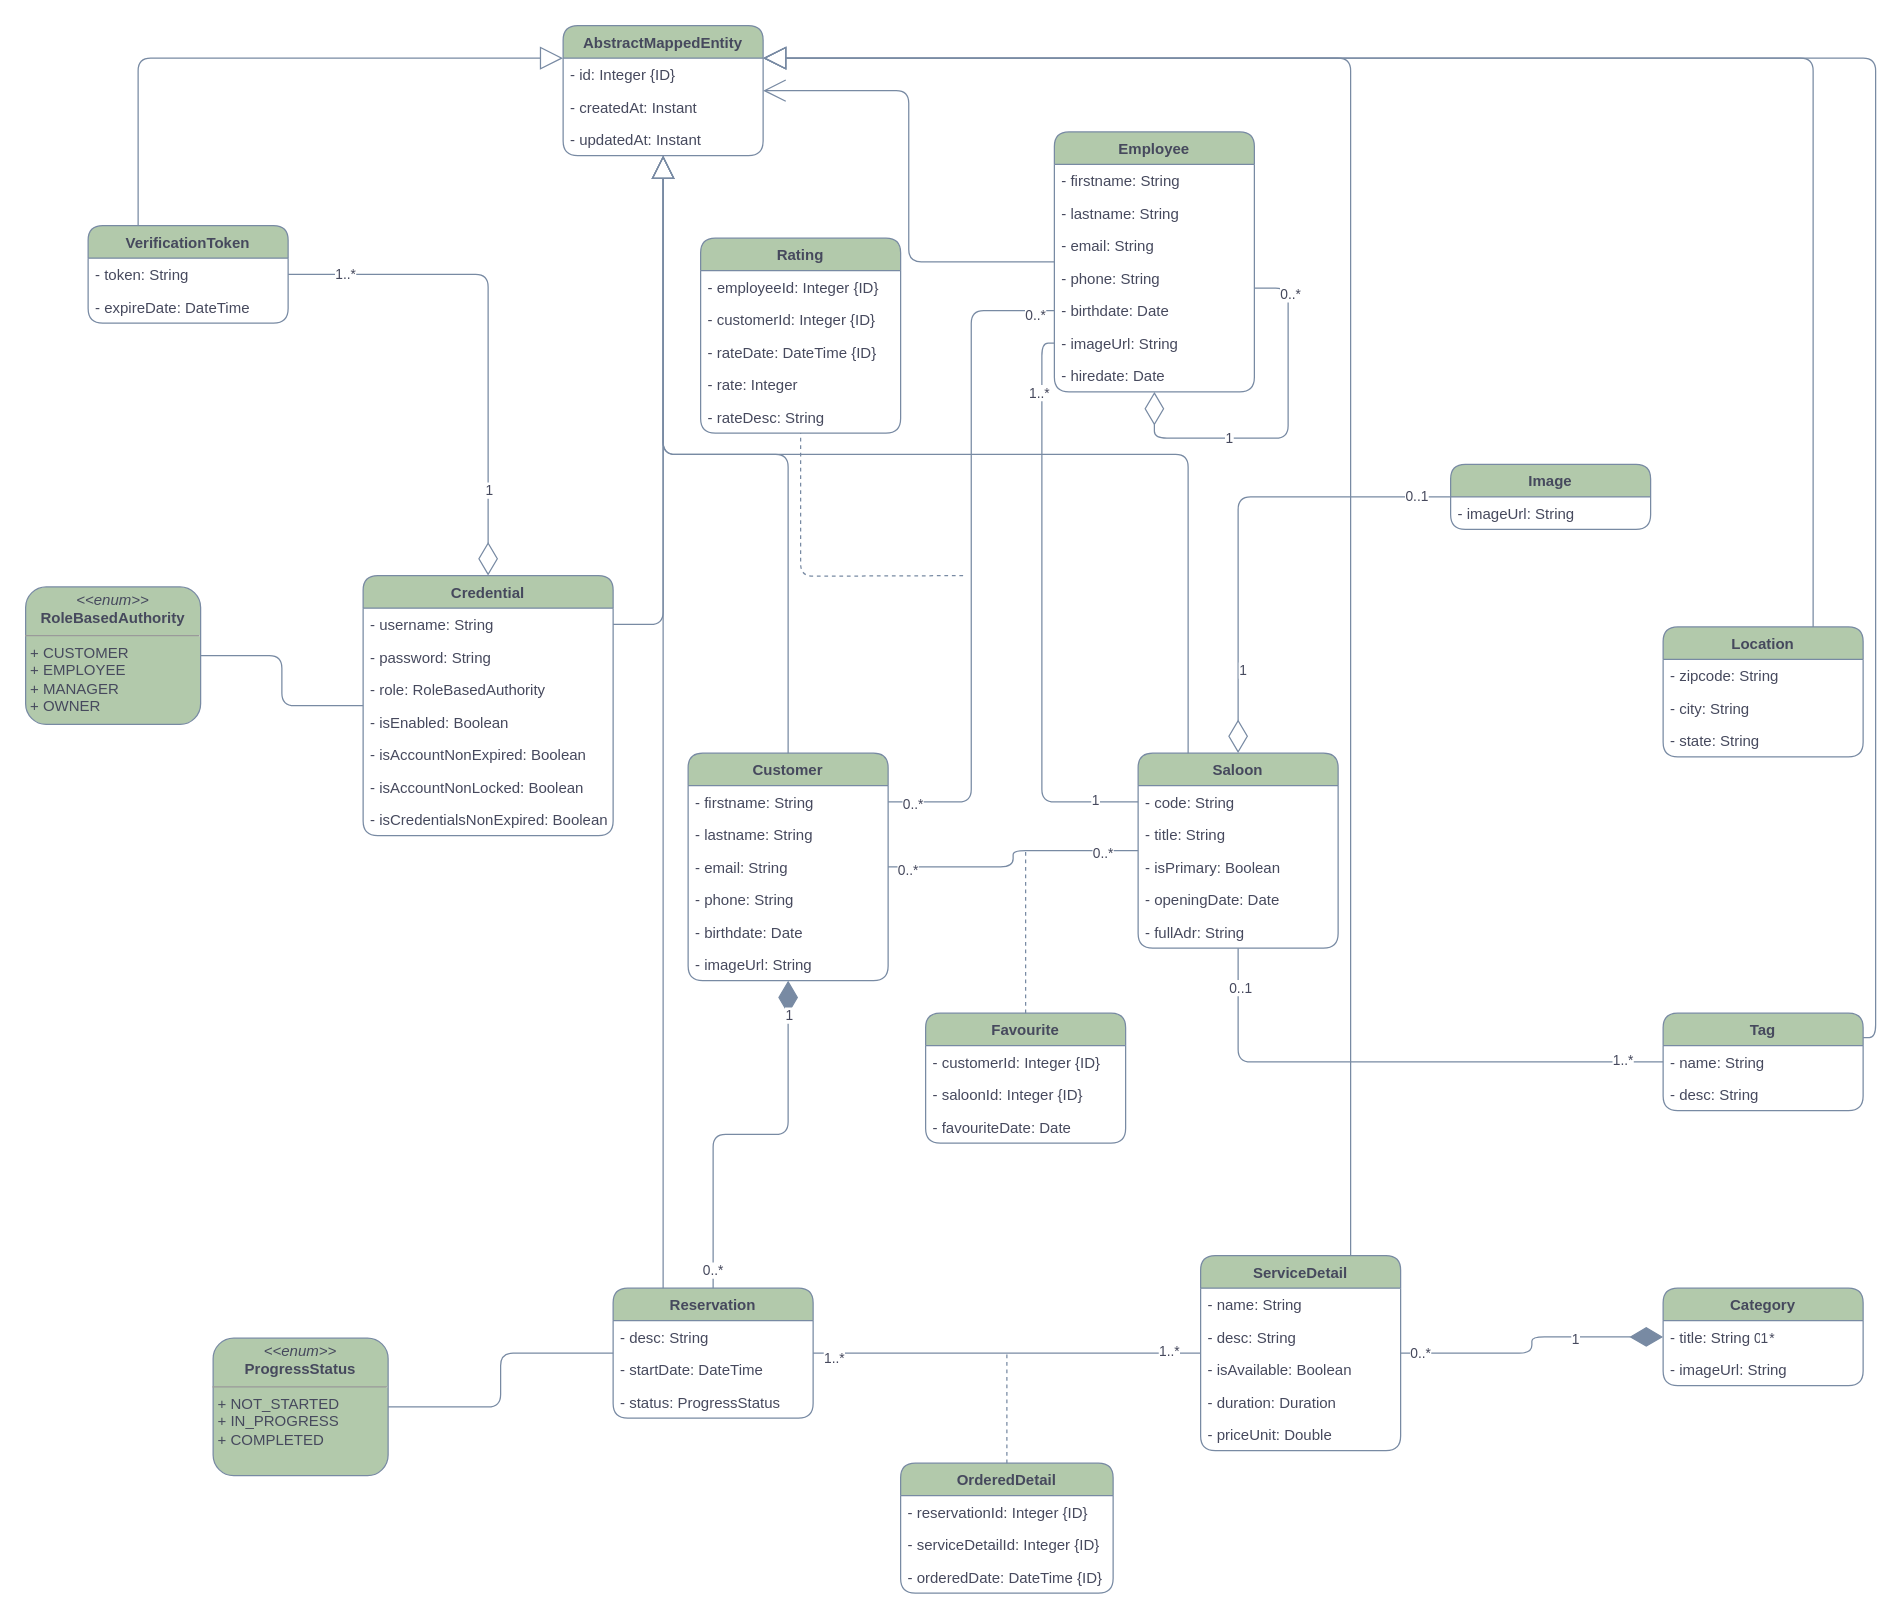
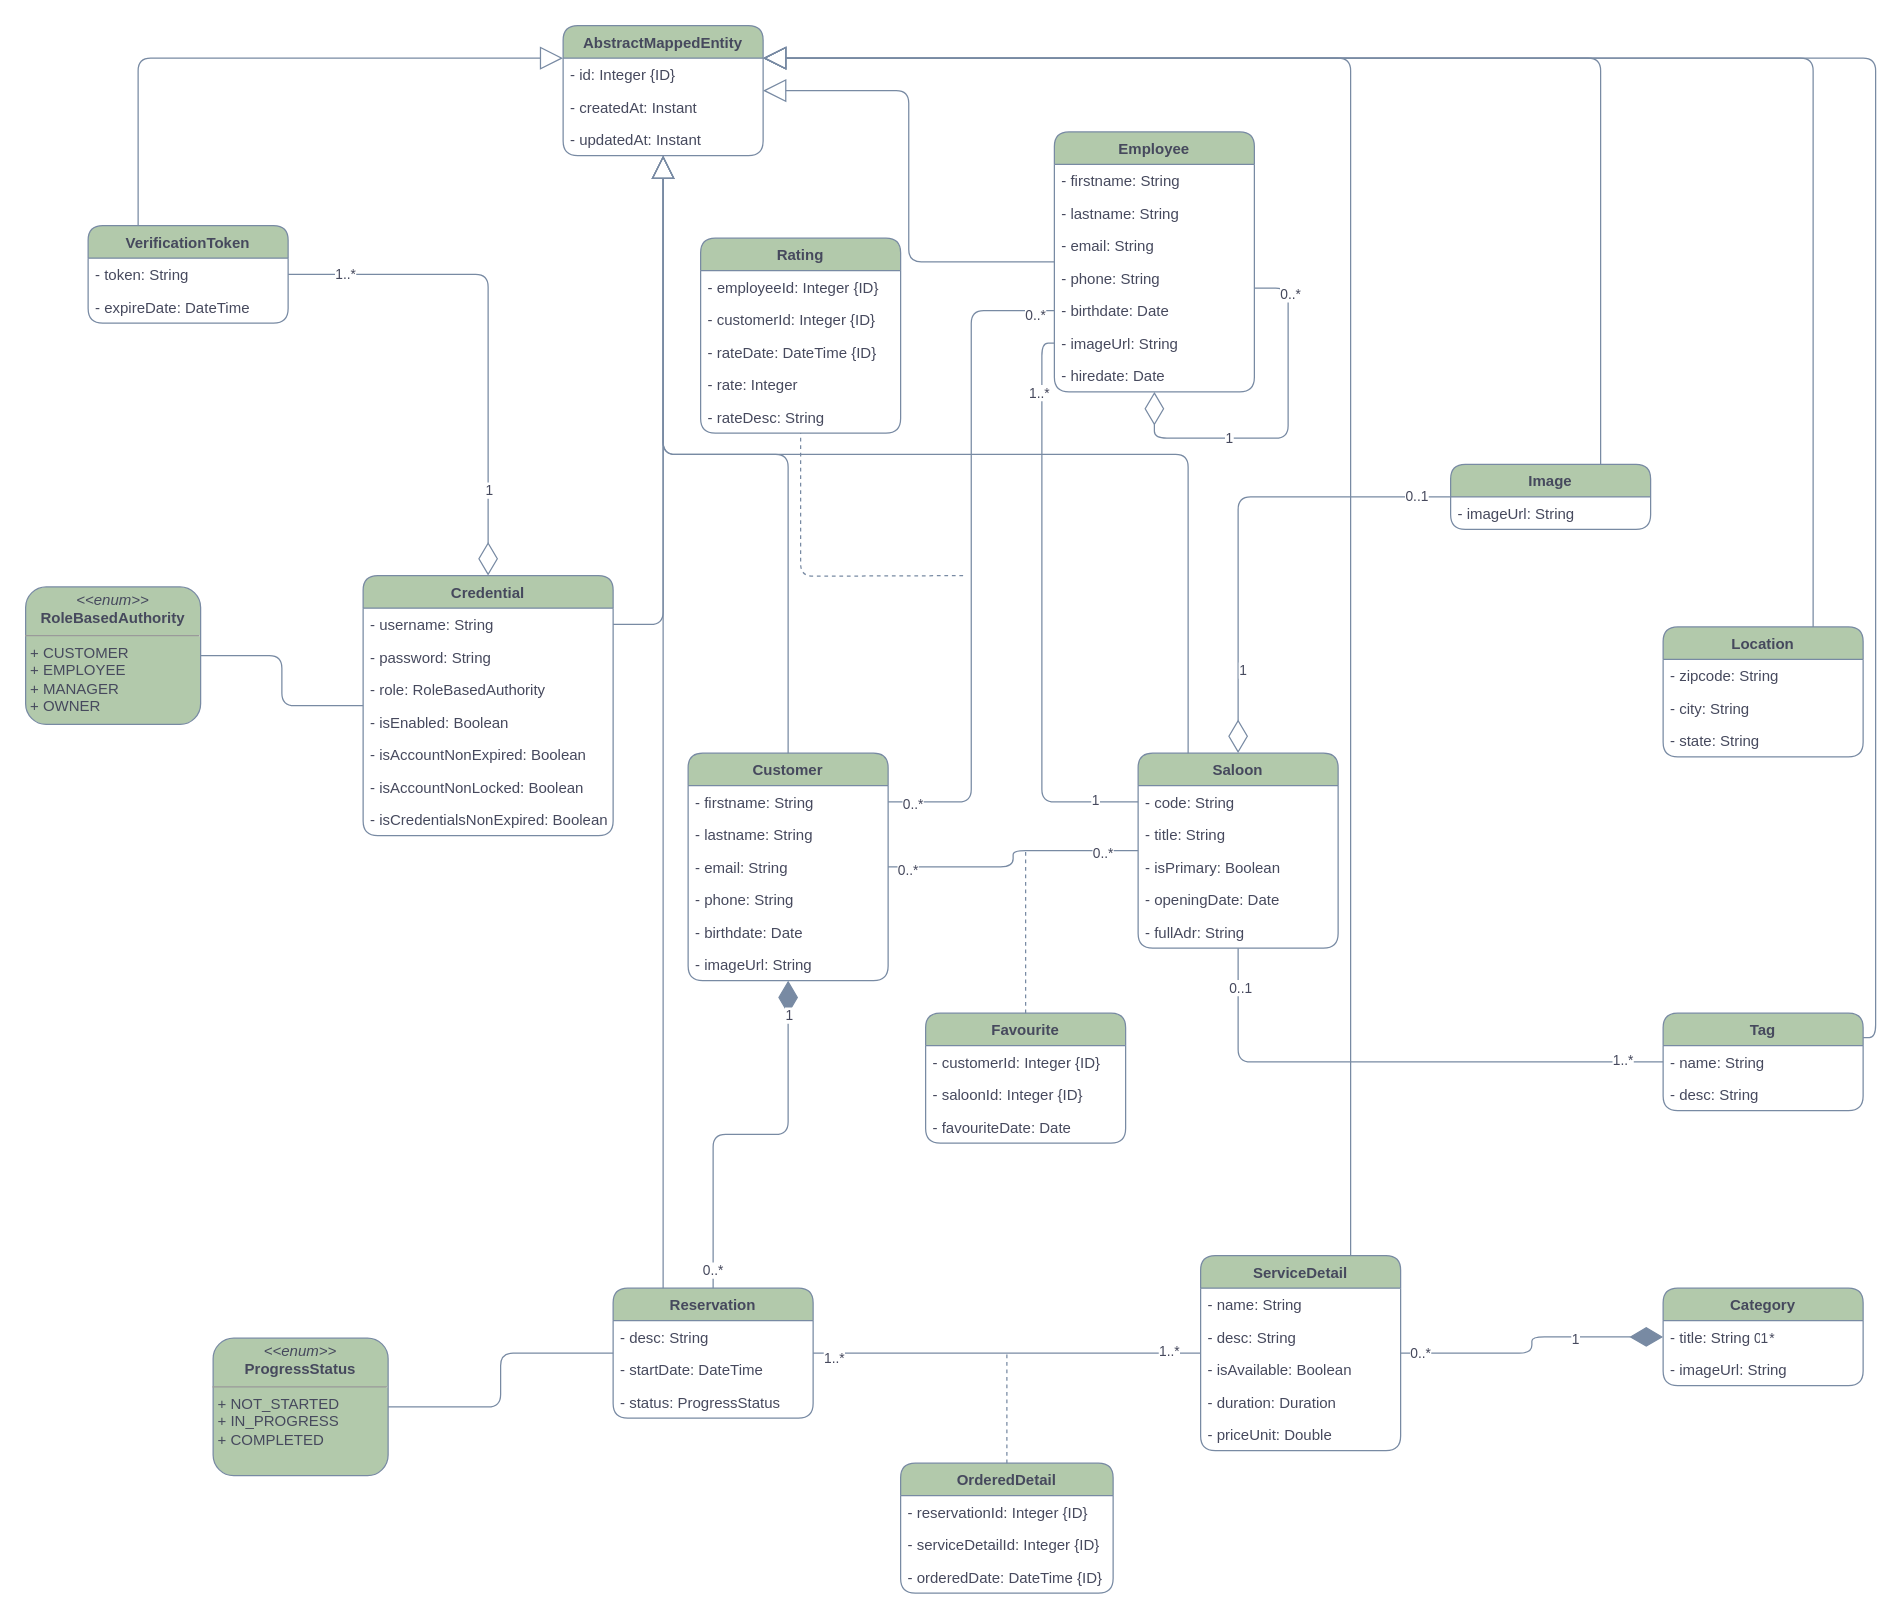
- <mxCell id="34" value="" style="endArrow=open;endSize=16;endFill=0;html=1;rounded=1;edgeStyle=orthogonalEdgeStyle;strokeColor=#788AA3;fontColor=#46495D;" parent="1" source="6" target="2" edge="1"><mxGeometry width="160" relative="1" as="geometry"><mxPoint x="860" y="460" as="sourcePoint" /><mxPoint x="1020" y="460" as="targetPoint" /></mxGeometry></mxCell>
+ <mxCell id="34" value="" style="endArrow=block;endSize=16;endFill=0;html=1;rounded=1;edgeStyle=orthogonalEdgeStyle;strokeColor=#788AA3;fontColor=#46495D;" parent="1" source="6" target="2" edge="1"><mxGeometry width="160" relative="1" as="geometry"><mxPoint x="860" y="460" as="sourcePoint" /><mxPoint x="1020" y="460" as="targetPoint" /></mxGeometry></mxCell>
+ <mxCell id="102" value="" style="endArrow=block;endSize=16;endFill=0;html=1;rounded=1;sketch=0;fontColor=#46495D;strokeColor=#788AA3;fillColor=#B2C9AB;edgeStyle=orthogonalEdgeStyle;exitX=0.75;exitY=0;exitDx=0;exitDy=0;entryX=1;entryY=0.25;entryDx=0;entryDy=0;" parent="1" source="73" target="2" edge="1"><mxGeometry width="160" relative="1" as="geometry"><mxPoint x="1180" y="300" as="sourcePoint" /><mxPoint x="1340" y="300" as="targetPoint" /></mxGeometry></mxCell>
